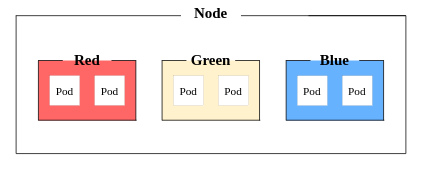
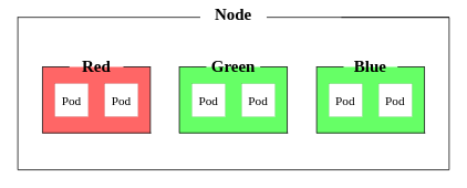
- <mxCell id="21" value="&lt;b&gt;Green&lt;/b&gt;" style="rounded=0;whiteSpace=wrap;html=1;fontSize=20;fillColor=#fff2cc;strokeColor=none;labelPosition=center;verticalLabelPosition=top;align=center;verticalAlign=bottom;spacingBottom=-13;fontFamily=맑은 고딕;" parent="1" vertex="1"><mxGeometry x="215.75" y="79.83" width="130" height="80" as="geometry" /></mxCell>
+ <mxCell id="21" value="&lt;b&gt;Green&lt;/b&gt;" style="rounded=0;whiteSpace=wrap;html=1;fontSize=20;fillColor=#66FF66;strokeColor=none;labelPosition=center;verticalLabelPosition=top;align=center;verticalAlign=bottom;spacingBottom=-13;fontFamily=맑은 고딕;" parent="1" vertex="1"><mxGeometry x="215.75" y="79.83" width="130" height="80" as="geometry" /></mxCell>
- <mxCell id="9" value="&lt;b&gt;Blue&lt;/b&gt;" style="rounded=0;whiteSpace=wrap;html=1;fontSize=20;fillColor=#66B2FF;strokeColor=none;labelPosition=center;verticalLabelPosition=top;align=center;verticalAlign=bottom;spacingBottom=-13;fontFamily=맑은 고딕;" parent="1" vertex="1"><mxGeometry x="381.25" y="79.83" width="130" height="80" as="geometry" /></mxCell>
+ <mxCell id="9" value="&lt;b&gt;Blue&lt;/b&gt;" style="rounded=0;whiteSpace=wrap;html=1;fontSize=20;fillColor=#66ff66;strokeColor=none;labelPosition=center;verticalLabelPosition=top;align=center;verticalAlign=bottom;spacingBottom=-13;fontFamily=맑은 고딕;" parent="1" vertex="1"><mxGeometry x="381.25" y="79.83" width="130" height="80" as="geometry" /></mxCell>
